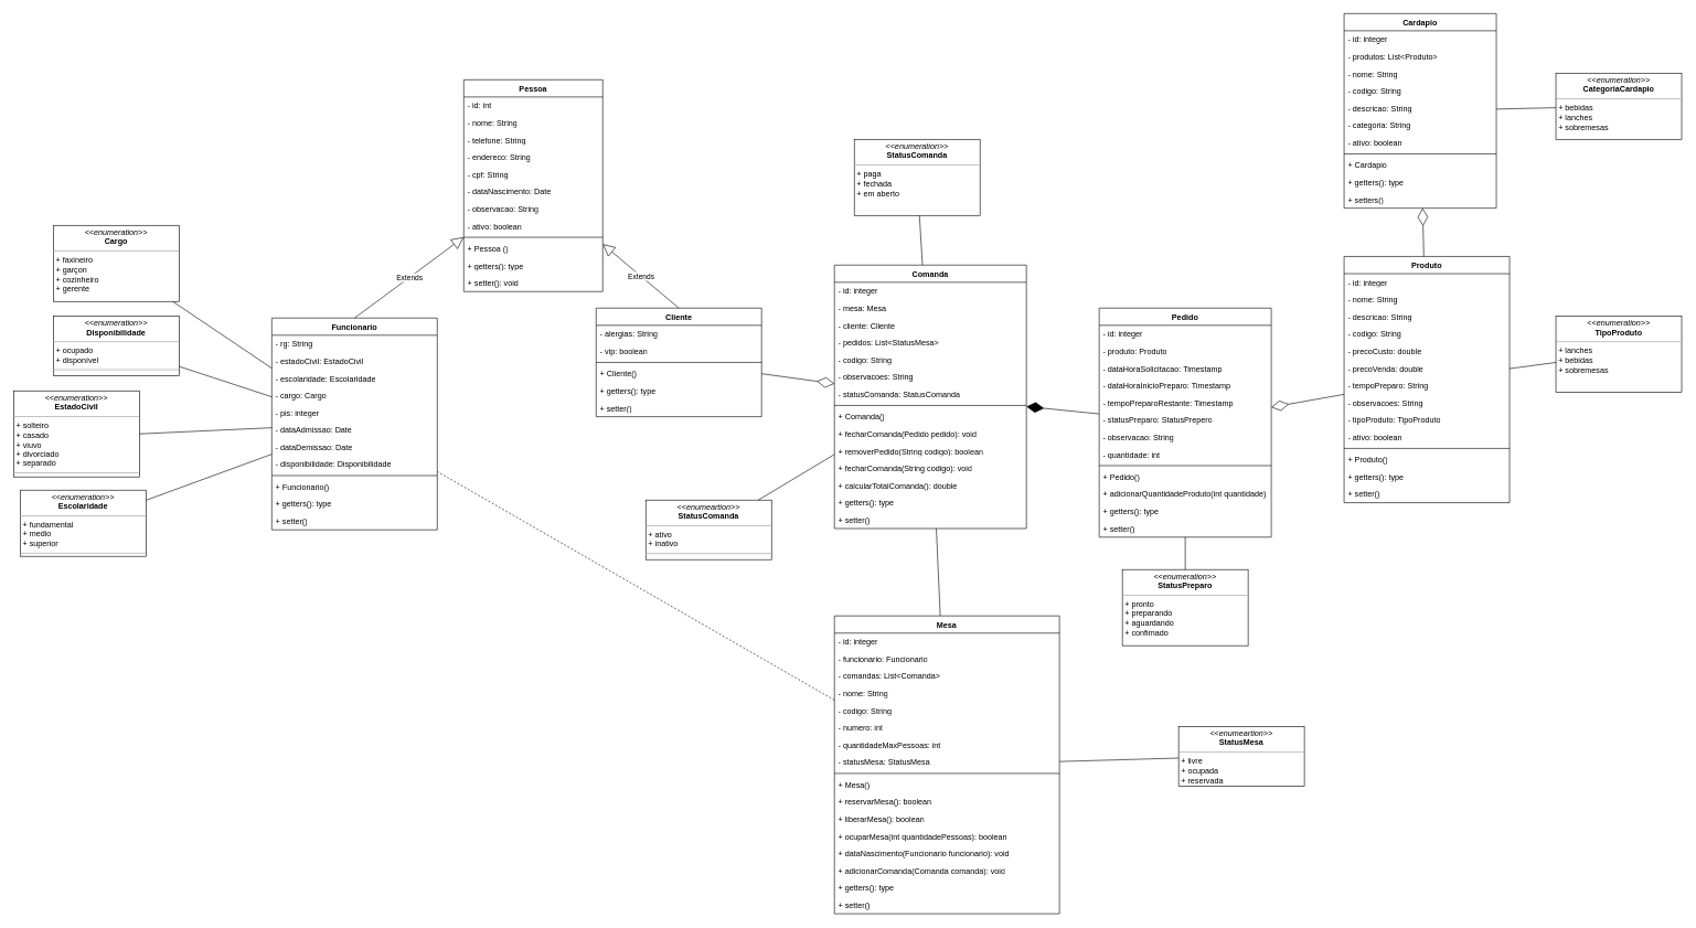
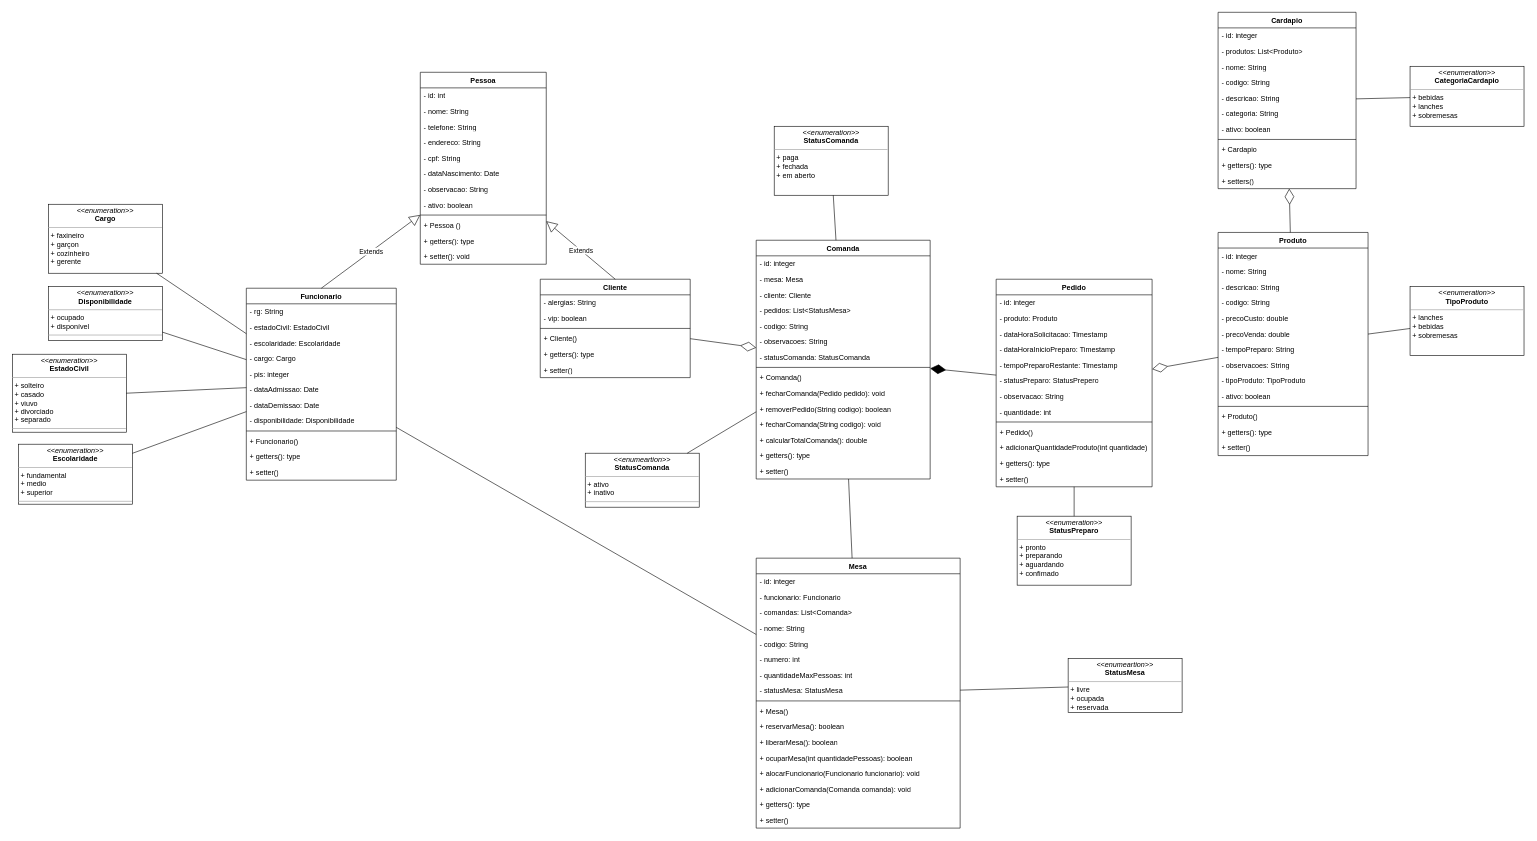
- <mxCell id="120" value="" style="endArrow=none;html=1;rounded=0;dashed=1;" edge="1" parent="1" source="35" target="15"><mxGeometry relative="1" as="geometry"><mxPoint x="1300" y="950" as="sourcePoint" /><mxPoint x="1120" y="955" as="targetPoint" /></mxGeometry></mxCell>
+ <mxCell id="120" value="" style="endArrow=none;html=1;rounded=0;" edge="1" parent="1" source="35" target="15"><mxGeometry relative="1" as="geometry"><mxPoint x="1300" y="950" as="sourcePoint" /><mxPoint x="1120" y="955" as="targetPoint" /></mxGeometry></mxCell>
- <mxCell id="49" value="+ dataNascimento(Funcionario funcionario): void" style="text;strokeColor=none;fillColor=none;align=left;verticalAlign=top;spacingLeft=4;spacingRight=4;overflow=hidden;rotatable=0;points=[[0,0.5],[1,0.5]];portConstraint=eastwest;whiteSpace=wrap;html=1;" parent="35" vertex="1"><mxGeometry y="346" width="340" height="26" as="geometry" /></mxCell>
+ <mxCell id="49" value="+ alocarFuncionario(Funcionario funcionario): void" style="text;strokeColor=none;fillColor=none;align=left;verticalAlign=top;spacingLeft=4;spacingRight=4;overflow=hidden;rotatable=0;points=[[0,0.5],[1,0.5]];portConstraint=eastwest;whiteSpace=wrap;html=1;" parent="35" vertex="1"><mxGeometry y="346" width="340" height="26" as="geometry" /></mxCell>
